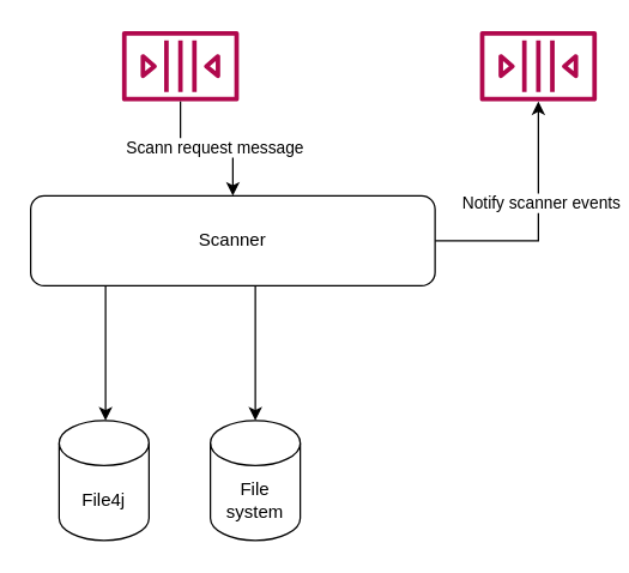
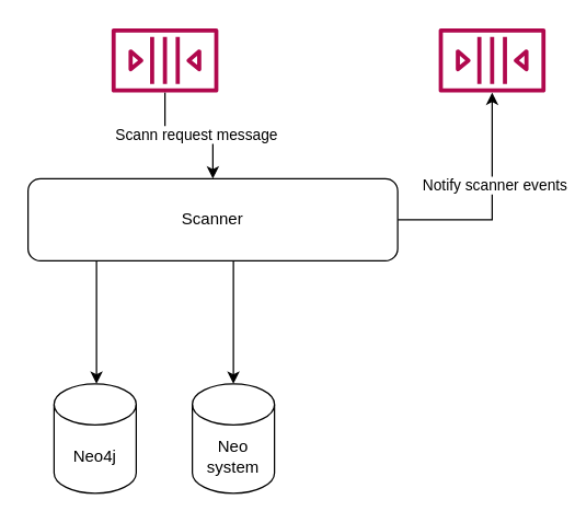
- <mxCell id="7" value="File4j" style="shape=cylinder3;whiteSpace=wrap;html=1;boundedLbl=1;backgroundOutline=1;size=15;" parent="1" vertex="1"><mxGeometry x="39" y="280" width="60" height="80" as="geometry" /></mxCell>
+ <mxCell id="7" value="Neo4j" style="shape=cylinder3;whiteSpace=wrap;html=1;boundedLbl=1;backgroundOutline=1;size=15;" parent="1" vertex="1"><mxGeometry x="39" y="280" width="60" height="80" as="geometry" /></mxCell>
- <mxCell id="11" value="File system" style="shape=cylinder3;whiteSpace=wrap;html=1;boundedLbl=1;backgroundOutline=1;size=15;" parent="1" vertex="1"><mxGeometry x="140" y="280" width="60" height="80" as="geometry" /></mxCell>
+ <mxCell id="11" value="Neo system" style="shape=cylinder3;whiteSpace=wrap;html=1;boundedLbl=1;backgroundOutline=1;size=15;" parent="1" vertex="1"><mxGeometry x="140" y="280" width="60" height="80" as="geometry" /></mxCell>
